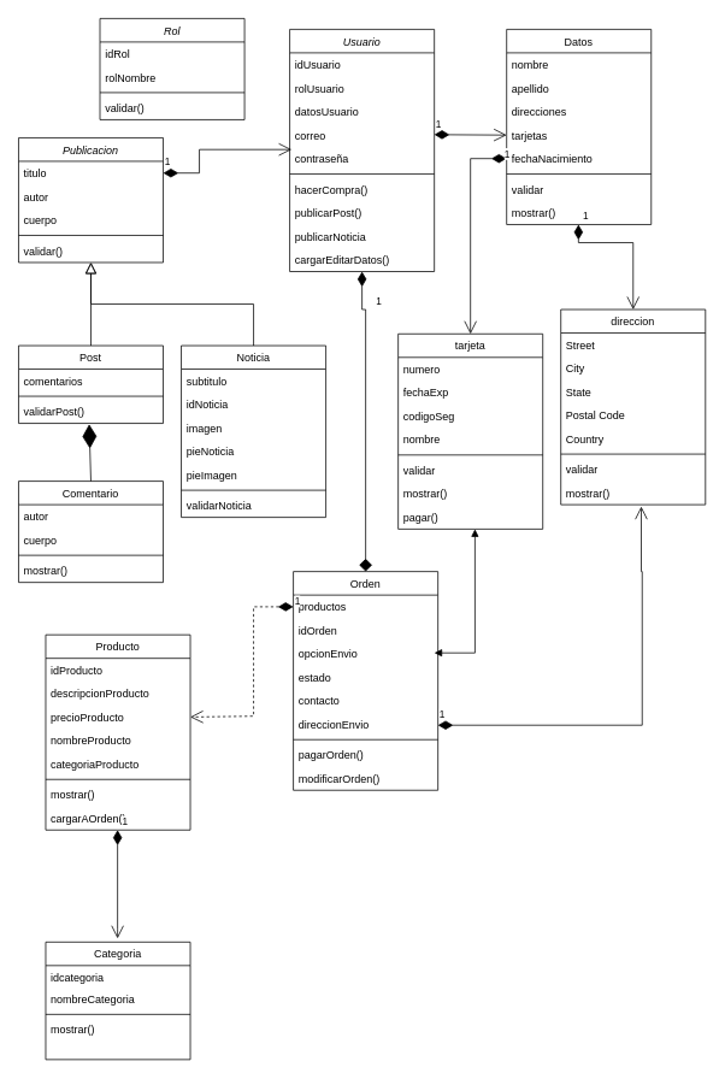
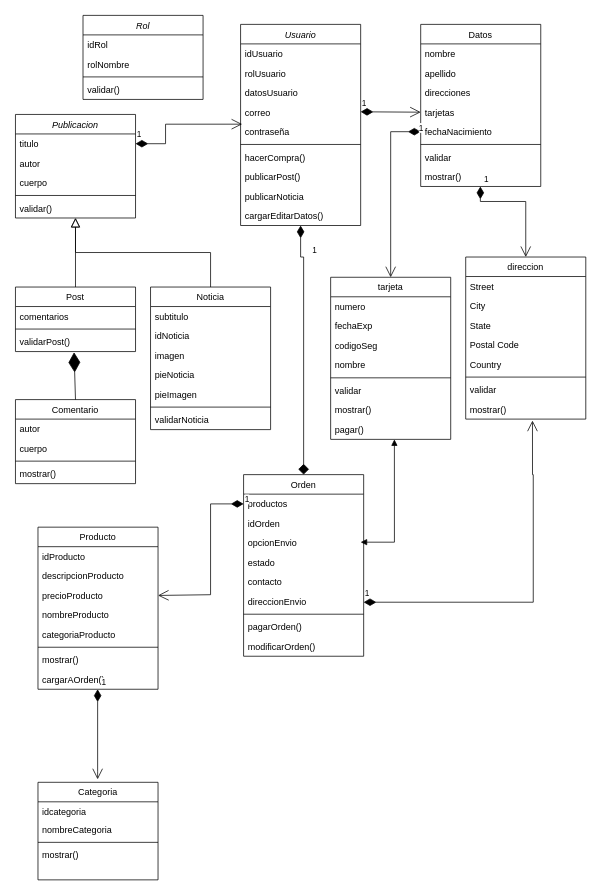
- <mxCell id="97" value="1" style="endArrow=open;html=1;endSize=12;startArrow=diamondThin;startSize=14;startFill=1;edgeStyle=orthogonalEdgeStyle;align=left;verticalAlign=bottom;rounded=0;exitX=0;exitY=0.5;exitDx=0;exitDy=0;entryX=1;entryY=0.5;entryDx=0;entryDy=0;dashed=1;" edge="1" parent="1" source="77" target="91"><mxGeometry x="-1" y="3" relative="1" as="geometry"><mxPoint x="310" y="662" as="sourcePoint" /><mxPoint x="240" y="792" as="targetPoint" /><Array as="points"><mxPoint x="280" y="671" /><mxPoint x="280" y="792" /></Array></mxGeometry></mxCell>
+ <mxCell id="97" value="1" style="endArrow=open;html=1;endSize=12;startArrow=diamondThin;startSize=14;startFill=1;edgeStyle=orthogonalEdgeStyle;align=left;verticalAlign=bottom;rounded=0;exitX=0;exitY=0.5;exitDx=0;exitDy=0;entryX=1;entryY=0.5;entryDx=0;entryDy=0;" edge="1" parent="1" source="77" target="91"><mxGeometry x="-1" y="3" relative="1" as="geometry"><mxPoint x="310" y="662" as="sourcePoint" /><mxPoint x="240" y="792" as="targetPoint" /><Array as="points"><mxPoint x="280" y="671" /><mxPoint x="280" y="792" /></Array></mxGeometry></mxCell>
